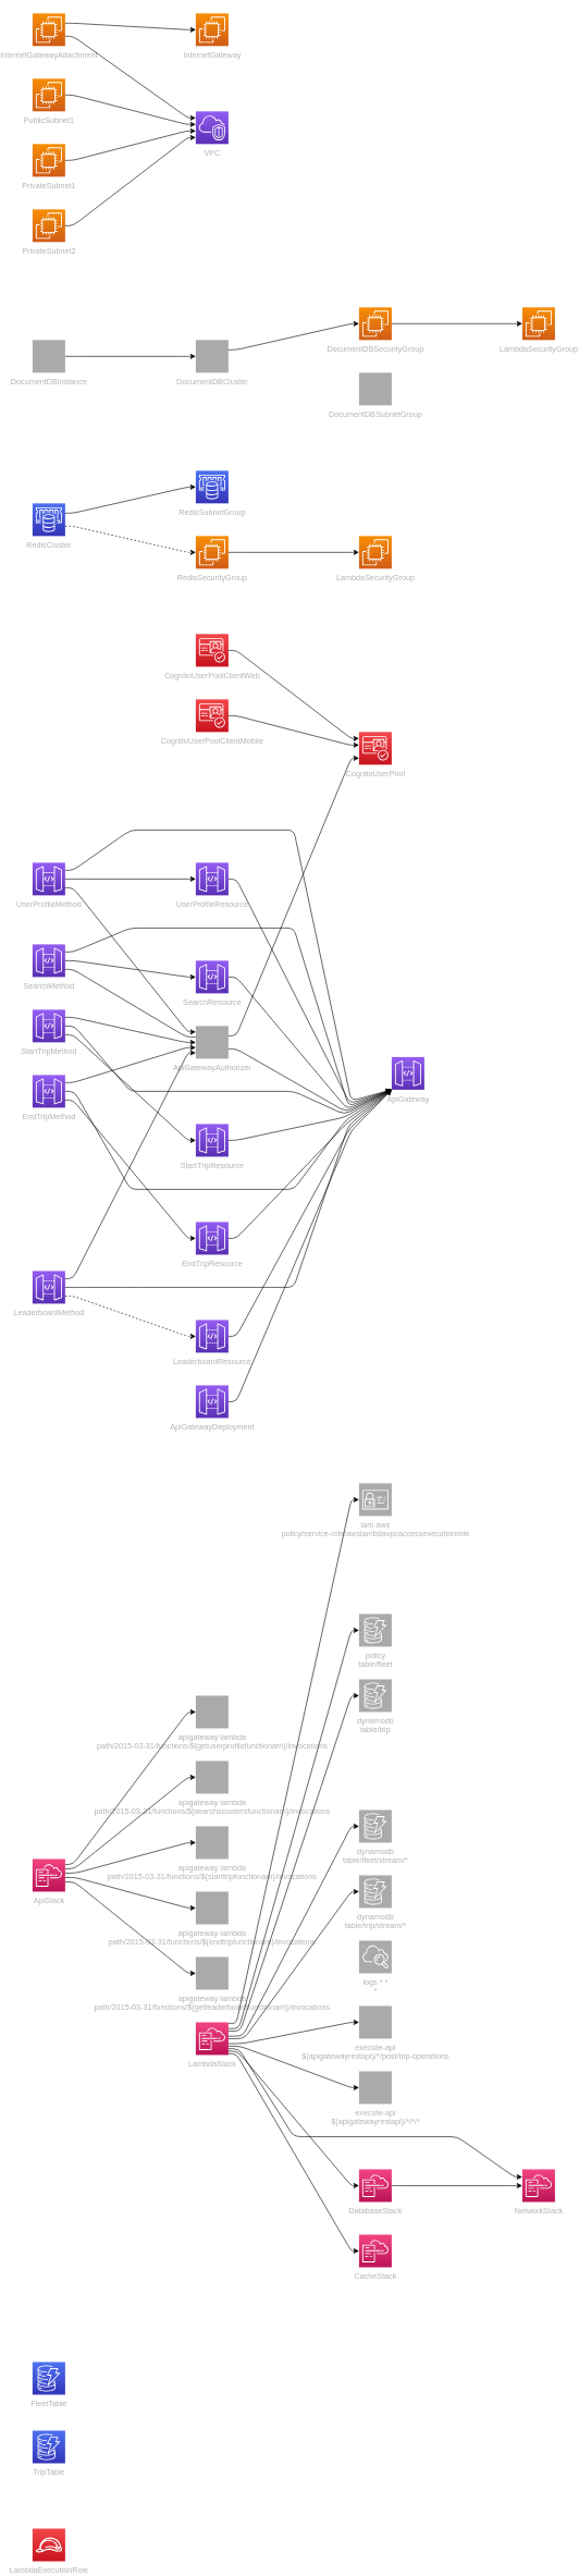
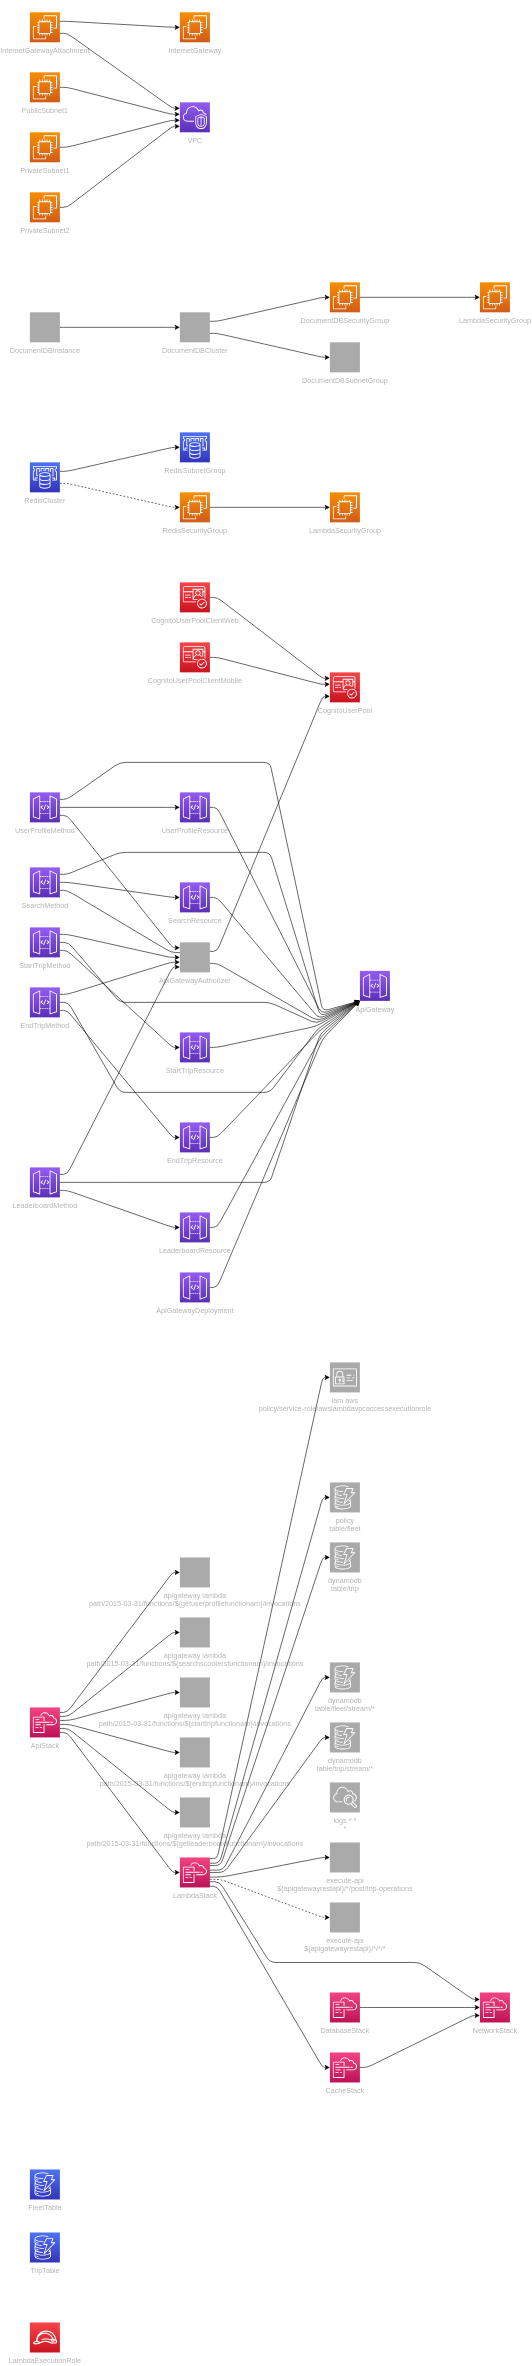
+ <mxCell id="22" value="" style="edgeStyle=orthogonalEdgeStyle;rounded=1;orthogonalLoop=1;jettySize=auto;html=1;labelBackgroundColor=none;fontColor=#EA6B66;noEdgeStyle=1;orthogonal=1;" edge="1" parent="1" source="16" target="18"><mxGeometry relative="1" as="geometry"><Array as="points"><mxPoint x="332" y="555" /><mxPoint x="508" y="595" /></Array></mxGeometry></mxCell>
- <mxCell id="74" value="" style="edgeStyle=orthogonalEdgeStyle;rounded=1;orthogonalLoop=1;jettySize=auto;html=1;labelBackgroundColor=none;fontColor=#EA6B66;noEdgeStyle=1;orthogonal=1;dashed=1;" edge="1" parent="1" source="50" target="49"><mxGeometry relative="1" as="geometry"><Array as="points"><mxPoint x="82" y="1983.333" /><mxPoint x="258" y="2045" /></Array></mxGeometry></mxCell>
+ <mxCell id="74" value="" style="edgeStyle=orthogonalEdgeStyle;rounded=1;orthogonalLoop=1;jettySize=auto;html=1;labelBackgroundColor=none;fontColor=#EA6B66;noEdgeStyle=1;orthogonal=1;" edge="1" parent="1" source="50" target="49"><mxGeometry relative="1" as="geometry"><Array as="points"><mxPoint x="82" y="1983.333" /><mxPoint x="258" y="2045" /></Array></mxGeometry></mxCell>
+ <mxCell id="108" value="" style="edgeStyle=orthogonalEdgeStyle;rounded=1;orthogonalLoop=1;jettySize=auto;html=1;labelBackgroundColor=none;fontColor=#EA6B66;noEdgeStyle=1;orthogonal=1;" edge="1" parent="1" source="77" target="35"><mxGeometry relative="1" as="geometry"><Array as="points"><mxPoint x="82" y="2886.667" /><mxPoint x="258" y="3120" /></Array></mxGeometry></mxCell>
- <mxCell id="99" value="" style="edgeStyle=orthogonalEdgeStyle;rounded=1;orthogonalLoop=1;jettySize=auto;html=1;labelBackgroundColor=none;fontColor=#EA6B66;noEdgeStyle=1;orthogonal=1;" edge="1" parent="1" source="35" target="85"><mxGeometry relative="1" as="geometry"><Array as="points"><mxPoint x="338" y="3131.538" /><mxPoint x="508" y="3195" /></Array></mxGeometry></mxCell>
+ <mxCell id="99" value="" style="edgeStyle=orthogonalEdgeStyle;rounded=1;orthogonalLoop=1;jettySize=auto;html=1;labelBackgroundColor=none;fontColor=#EA6B66;noEdgeStyle=1;orthogonal=1;dashed=1;" edge="1" parent="1" source="35" target="85"><mxGeometry relative="1" as="geometry"><Array as="points"><mxPoint x="338" y="3131.538" /><mxPoint x="508" y="3195" /></Array></mxGeometry></mxCell>
- <mxCell id="101" value="" style="edgeStyle=orthogonalEdgeStyle;rounded=1;orthogonalLoop=1;jettySize=auto;html=1;labelBackgroundColor=none;fontColor=#EA6B66;noEdgeStyle=1;orthogonal=1;" edge="1" parent="1" source="35" target="25"><mxGeometry relative="1" as="geometry"><Array as="points"><mxPoint x="334" y="3139.231" /><mxPoint x="508" y="3345" /></Array></mxGeometry></mxCell>
+ <mxCell id="92" value="" style="edgeStyle=orthogonalEdgeStyle;rounded=1;orthogonalLoop=1;jettySize=auto;html=1;labelBackgroundColor=none;fontColor=#EA6B66;noEdgeStyle=1;orthogonal=1;" edge="1" parent="1" source="33" target="13"><mxGeometry relative="1" as="geometry"><Array as="points"><mxPoint x="582" y="3445" /><mxPoint x="758" y="3358.333" /></Array></mxGeometry></mxCell>
